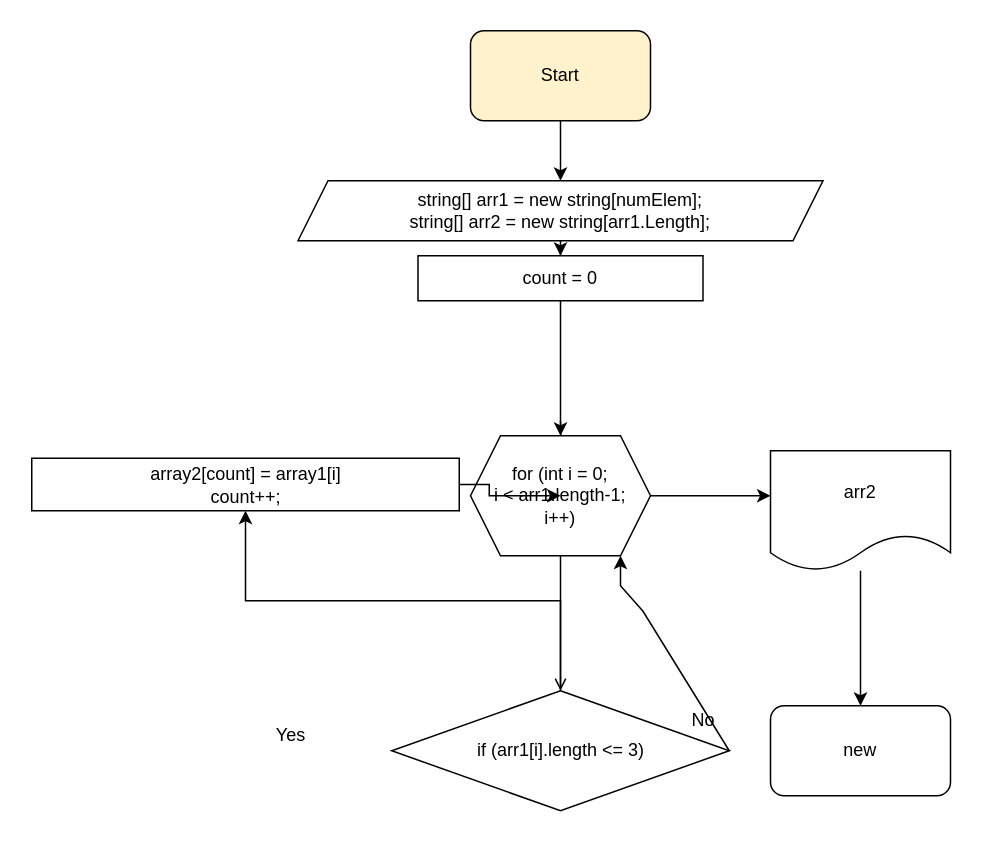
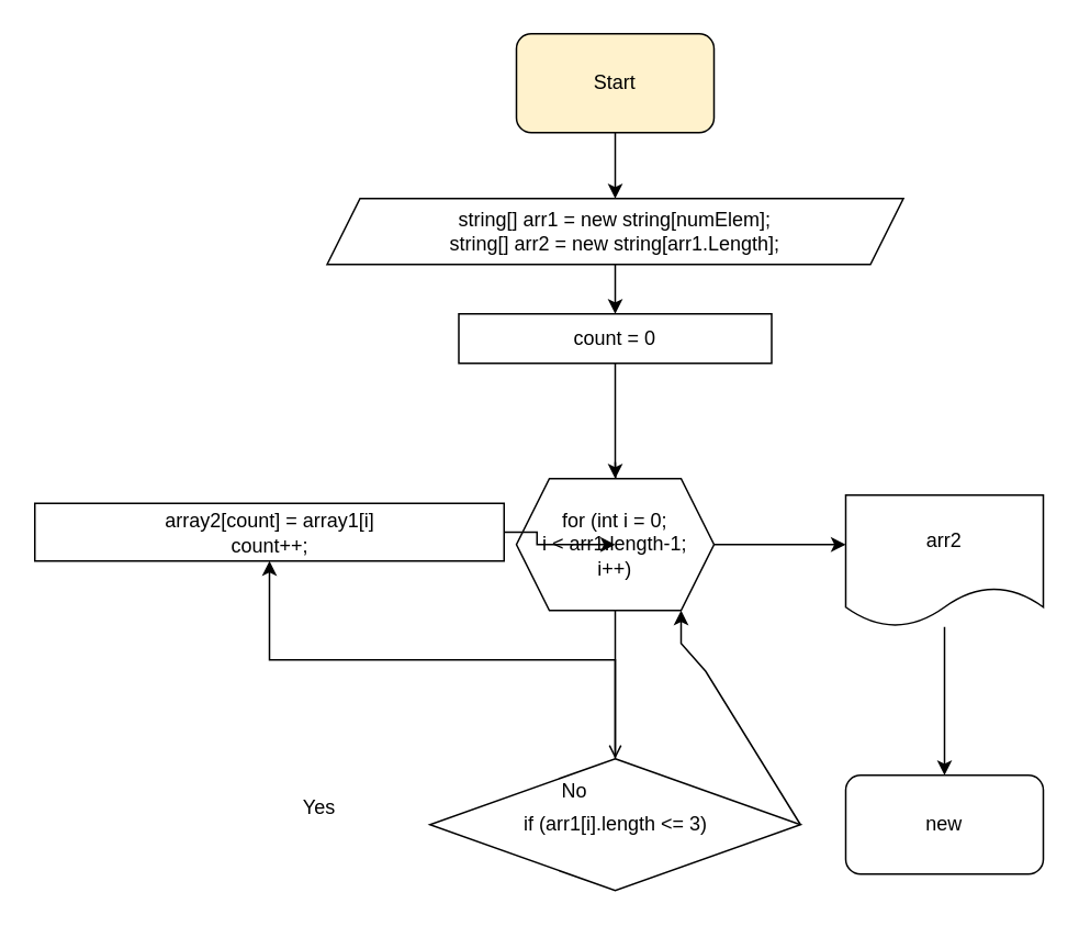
- <mxCell id="18" value="count = 0" style="rounded=0;whiteSpace=wrap;html=1;" vertex="1" parent="1"><mxGeometry x="278" y="170" width="190" height="30" as="geometry" /></mxCell>
+ <mxCell id="18" value="count = 0" style="rounded=0;whiteSpace=wrap;html=1;" vertex="1" parent="1"><mxGeometry x="278" y="190" width="190" height="30" as="geometry" /></mxCell>
- <mxCell id="14" value="No" style="text;html=1;align=center;verticalAlign=middle;resizable=0;points=[];autosize=1;strokeColor=none;fillColor=none;" parent="1" vertex="1"><mxGeometry x="453" y="470" width="30" height="20" as="geometry" /></mxCell>
+ <mxCell id="14" value="No" style="text;html=1;align=center;verticalAlign=middle;resizable=0;points=[];autosize=1;strokeColor=none;fillColor=none;" parent="1" vertex="1"><mxGeometry x="333" y="470" width="30" height="20" as="geometry" /></mxCell>
